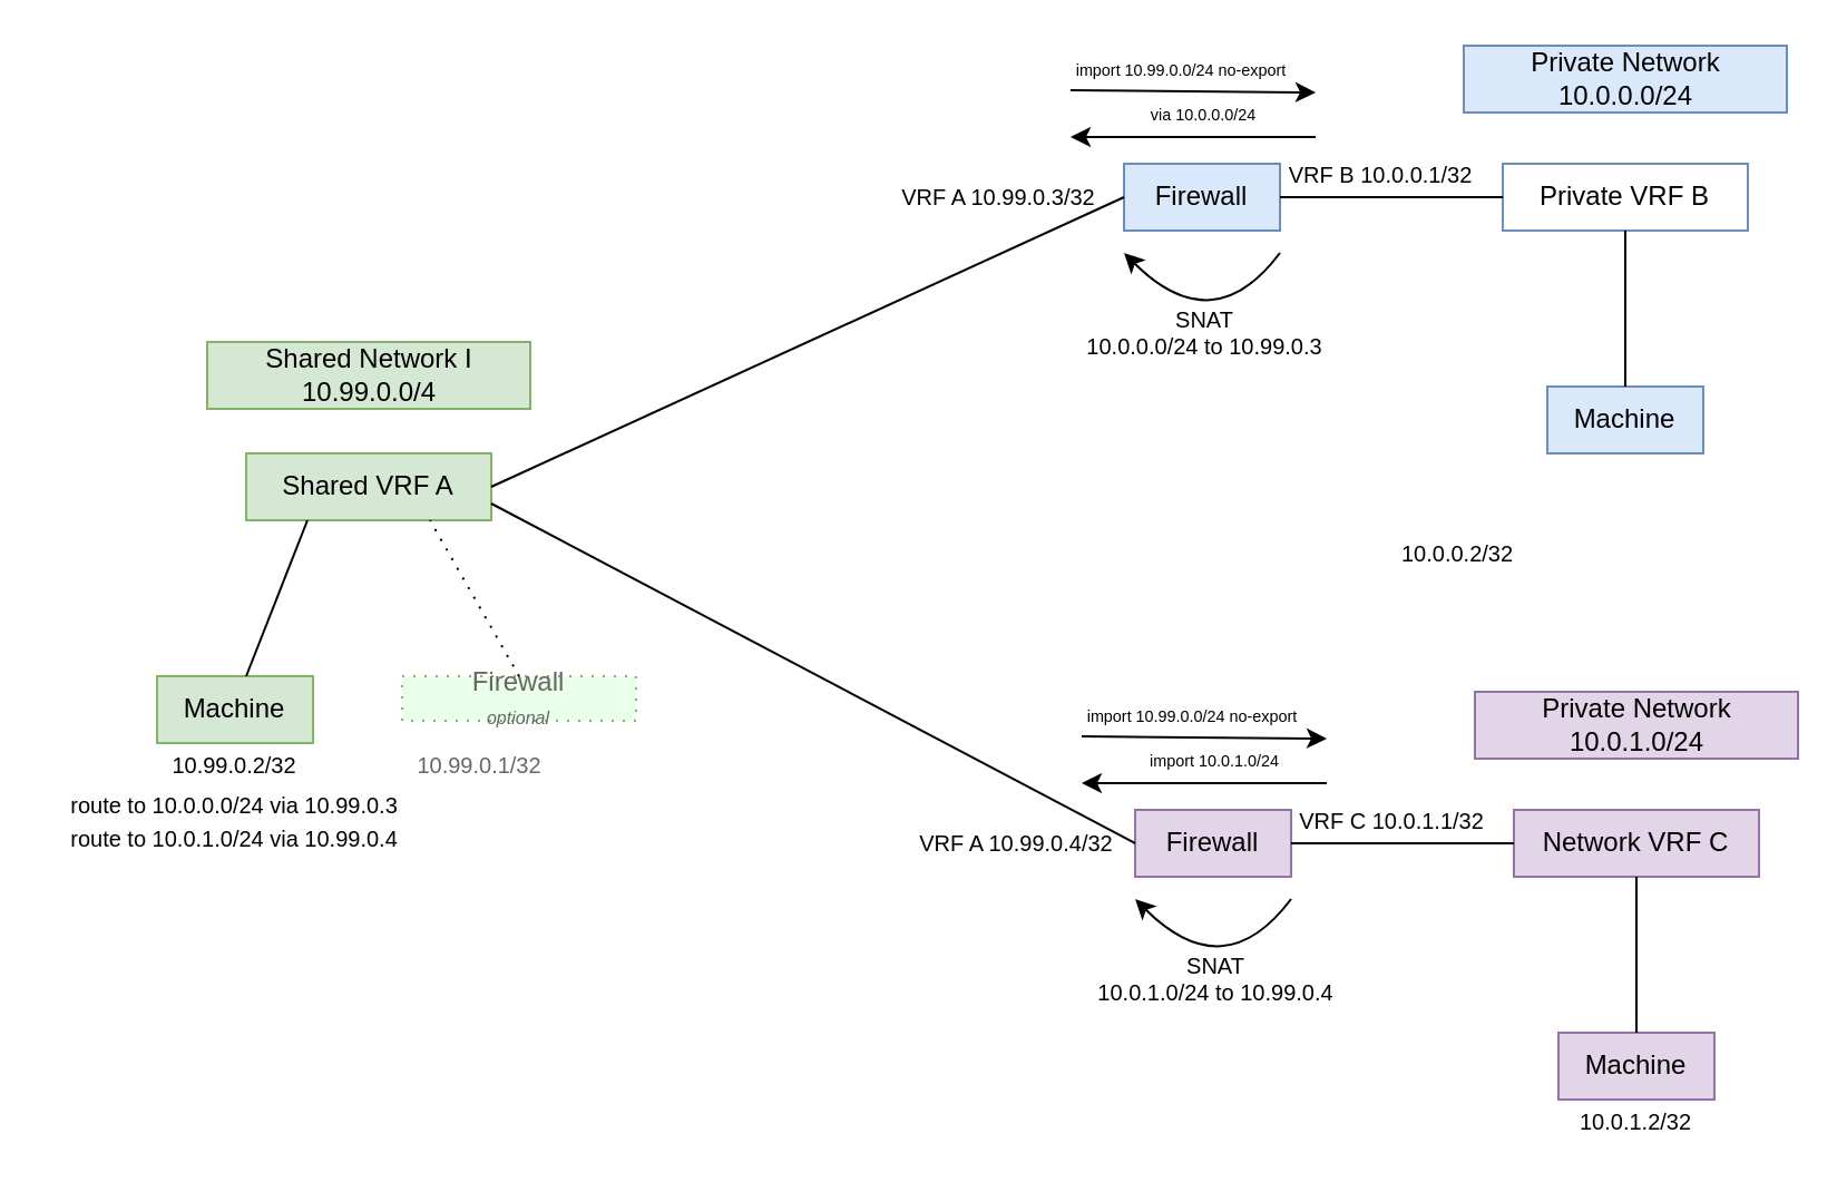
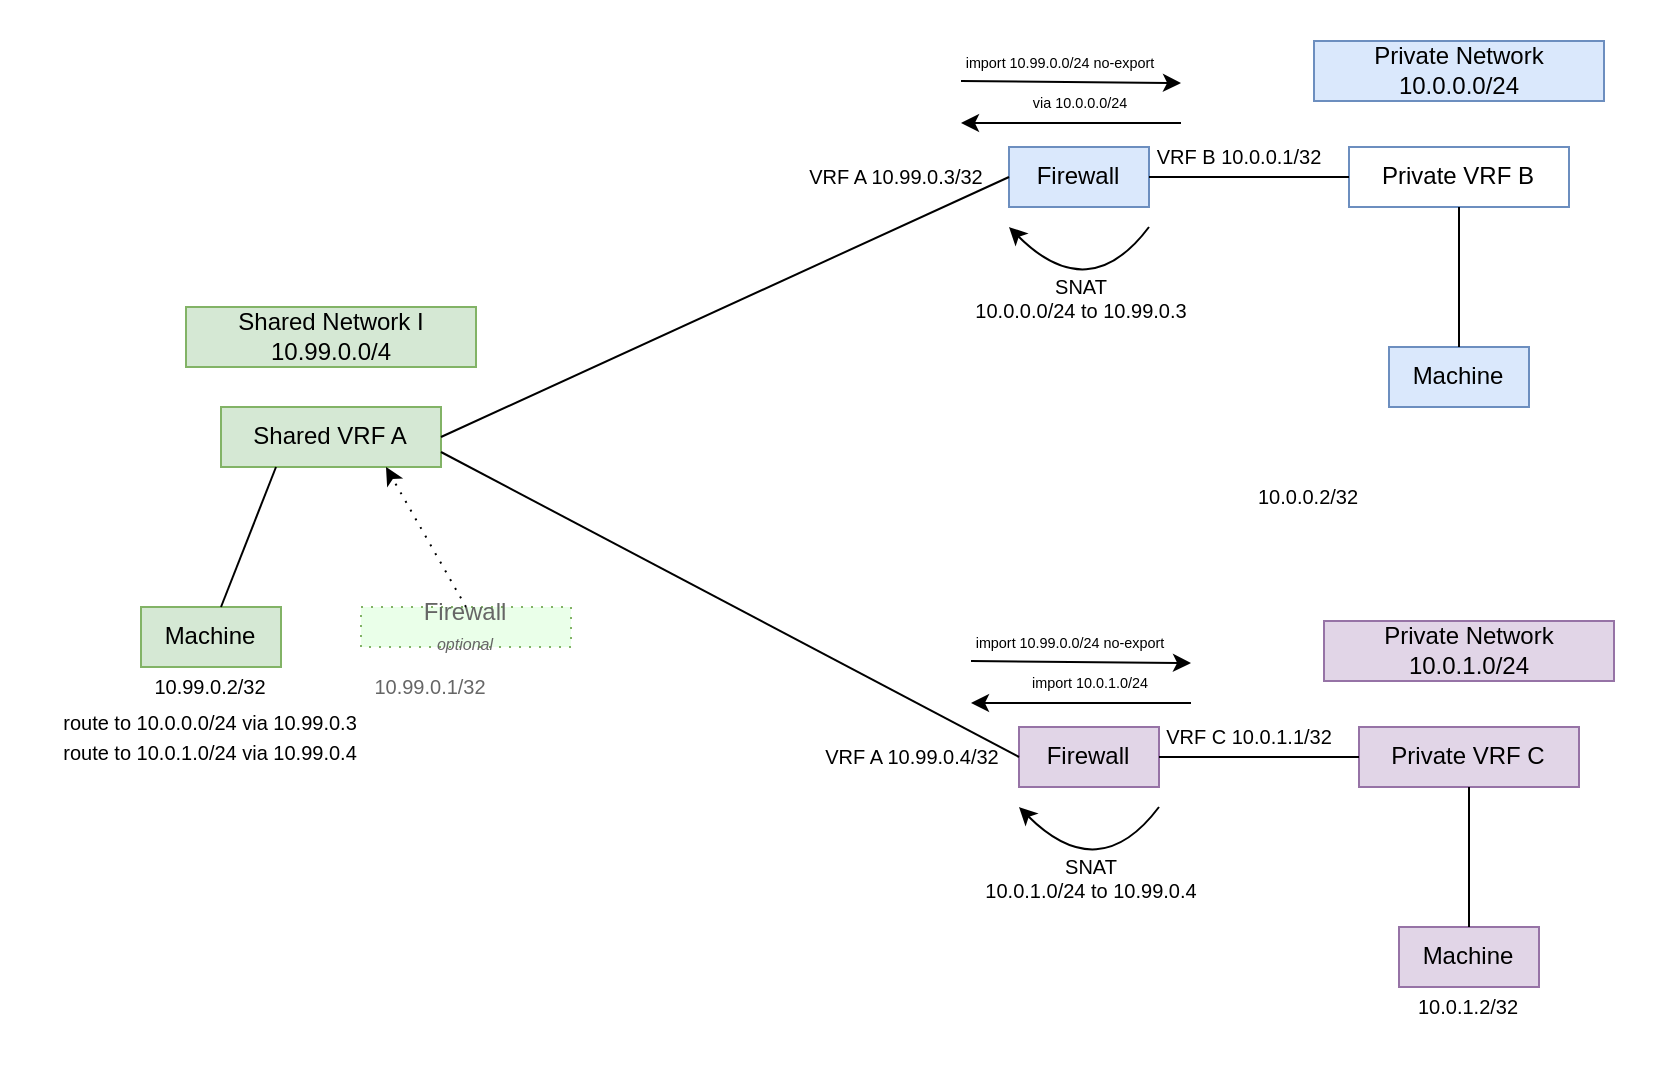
- <mxCell id="6" value="" style="endArrow=none;html=1;entryX=0.75;entryY=1;entryDx=0;entryDy=0;exitX=0.5;exitY=0;exitDx=0;exitDy=0;dashed=1;dashPattern=1 4;" parent="1" source="3" target="4" edge="1"><mxGeometry width="50" height="50" relative="1" as="geometry"><mxPoint x="220" y="303" as="sourcePoint" /><mxPoint x="247.5" y="233" as="targetPoint" /></mxGeometry></mxCell>
+ <mxCell id="6" value="" style="endArrow=classic;html=1;entryX=0.75;entryY=1;entryDx=0;entryDy=0;exitX=0.5;exitY=0;exitDx=0;exitDy=0;dashed=1;dashPattern=1 4;" parent="1" source="3" target="4" edge="1"><mxGeometry width="50" height="50" relative="1" as="geometry"><mxPoint x="220" y="303" as="sourcePoint" /><mxPoint x="247.5" y="233" as="targetPoint" /></mxGeometry></mxCell>
- <mxCell id="28" value="Network VRF C" style="rounded=0;whiteSpace=wrap;html=1;fillColor=#e1d5e7;strokeColor=#9673a6;" parent="1" vertex="1"><mxGeometry x="679" y="363" width="110" height="30" as="geometry" /></mxCell>
+ <mxCell id="28" value="Private VRF C" style="rounded=0;whiteSpace=wrap;html=1;fillColor=#e1d5e7;strokeColor=#9673a6;" parent="1" vertex="1"><mxGeometry x="679" y="363" width="110" height="30" as="geometry" /></mxCell>
